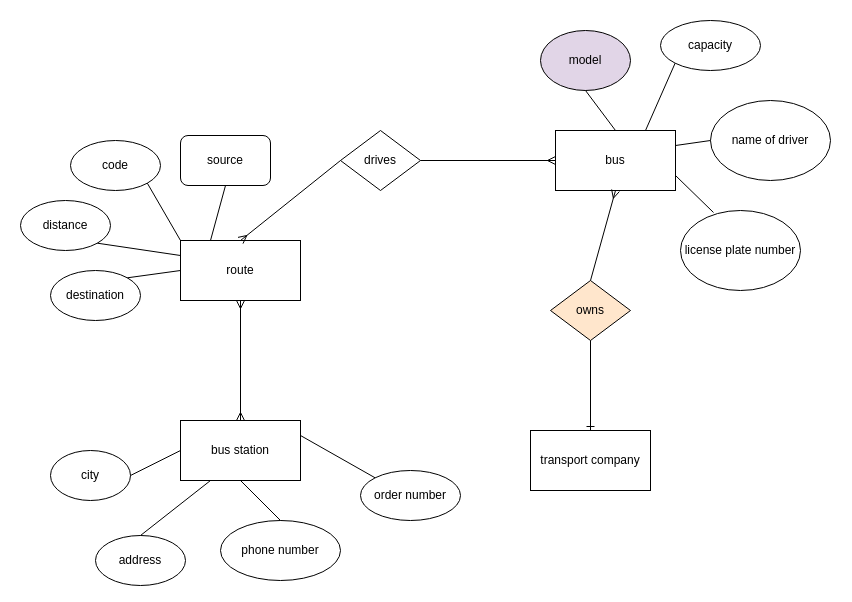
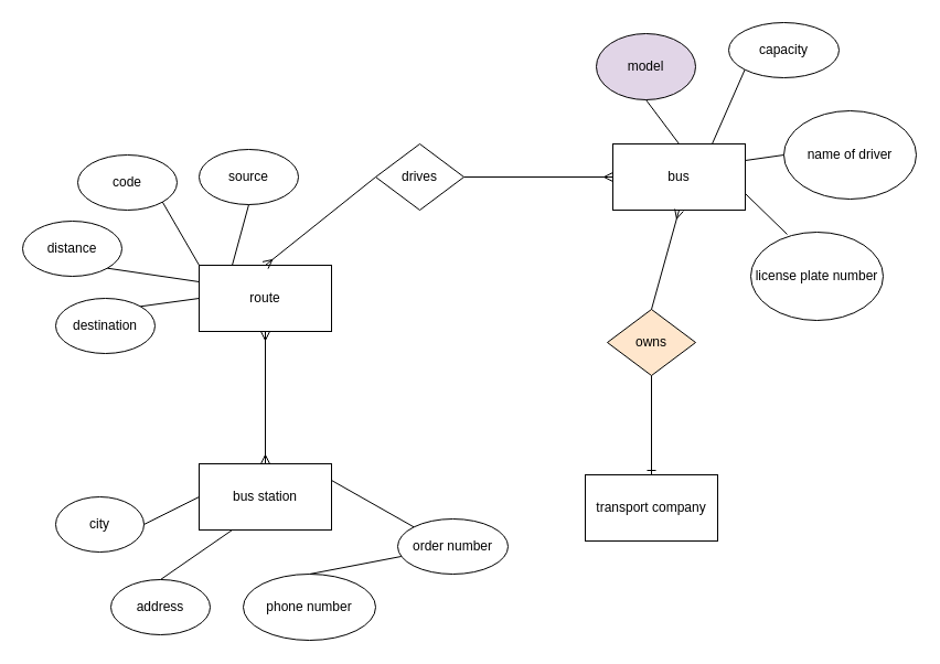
- <mxCell id="15" value="source" style="whiteSpace=wrap;html=1;rounded=1;" vertex="1" parent="1"><mxGeometry x="180" y="135" width="90" height="50" as="geometry" /></mxCell>
+ <mxCell id="15" value="source" style="ellipse;whiteSpace=wrap;html=1;" vertex="1" parent="1"><mxGeometry x="180" y="135" width="90" height="50" as="geometry" /></mxCell>
- <mxCell id="34" value="" style="endArrow=none;html=1;exitX=0.5;exitY=0;exitDx=0;exitDy=0;entryX=0.5;entryY=1;entryDx=0;entryDy=0;" edge="1" parent="1" source="29" target="4"><mxGeometry width="50" height="50" relative="1" as="geometry"><mxPoint x="400" y="490" as="sourcePoint" /><mxPoint x="450" y="440" as="targetPoint" /></mxGeometry></mxCell>
+ <mxCell id="34" value="" style="endArrow=none;html=1;exitX=0.5;exitY=0;exitDx=0;exitDy=0;" edge="1" parent="1" source="29" target="35"><mxGeometry width="50" height="50" relative="1" as="geometry"><mxPoint x="400" y="490" as="sourcePoint" /><mxPoint x="450" y="440" as="targetPoint" /></mxGeometry></mxCell>
- <mxCell id="30" value="address" style="ellipse;whiteSpace=wrap;html=1;" vertex="1" parent="1"><mxGeometry x="95" y="535" width="90" height="50" as="geometry" /></mxCell>
+ <mxCell id="30" value="address" style="ellipse;whiteSpace=wrap;html=1;" vertex="1" parent="1"><mxGeometry x="100" y="525" width="90" height="50" as="geometry" /></mxCell>
